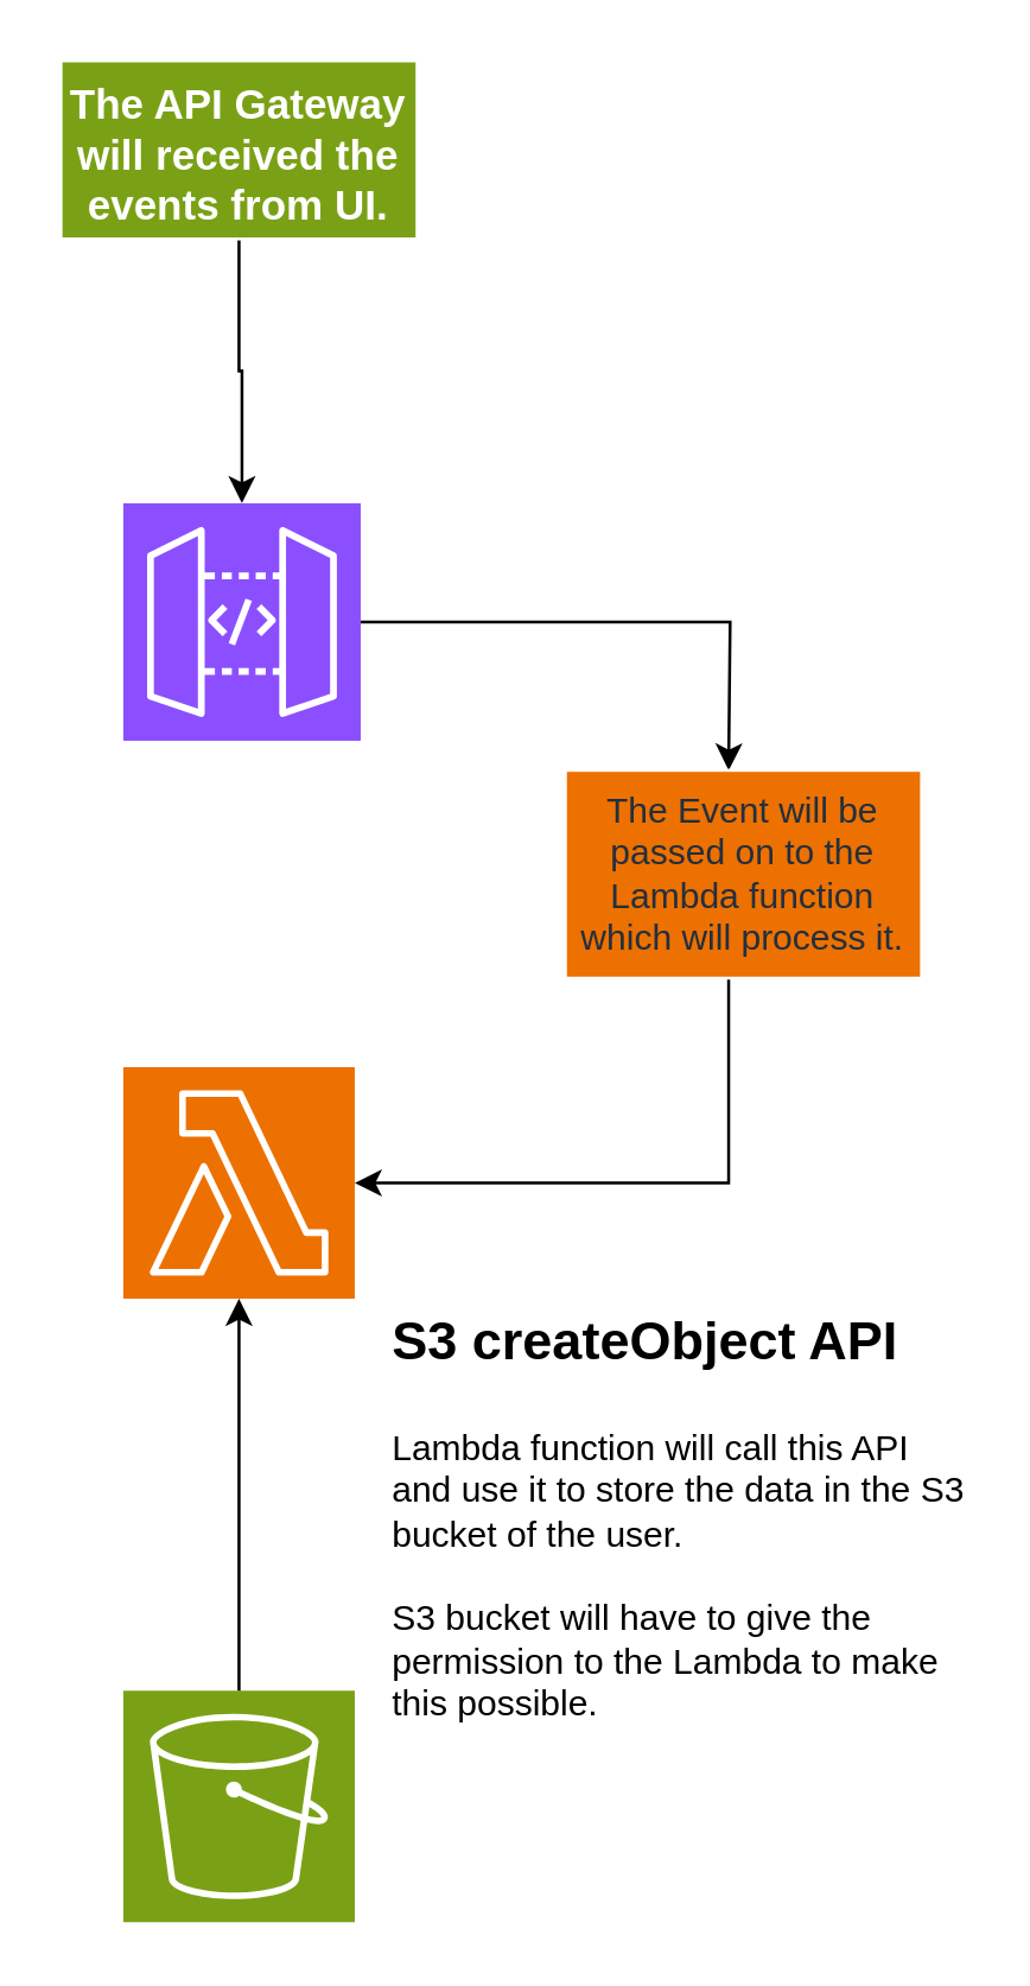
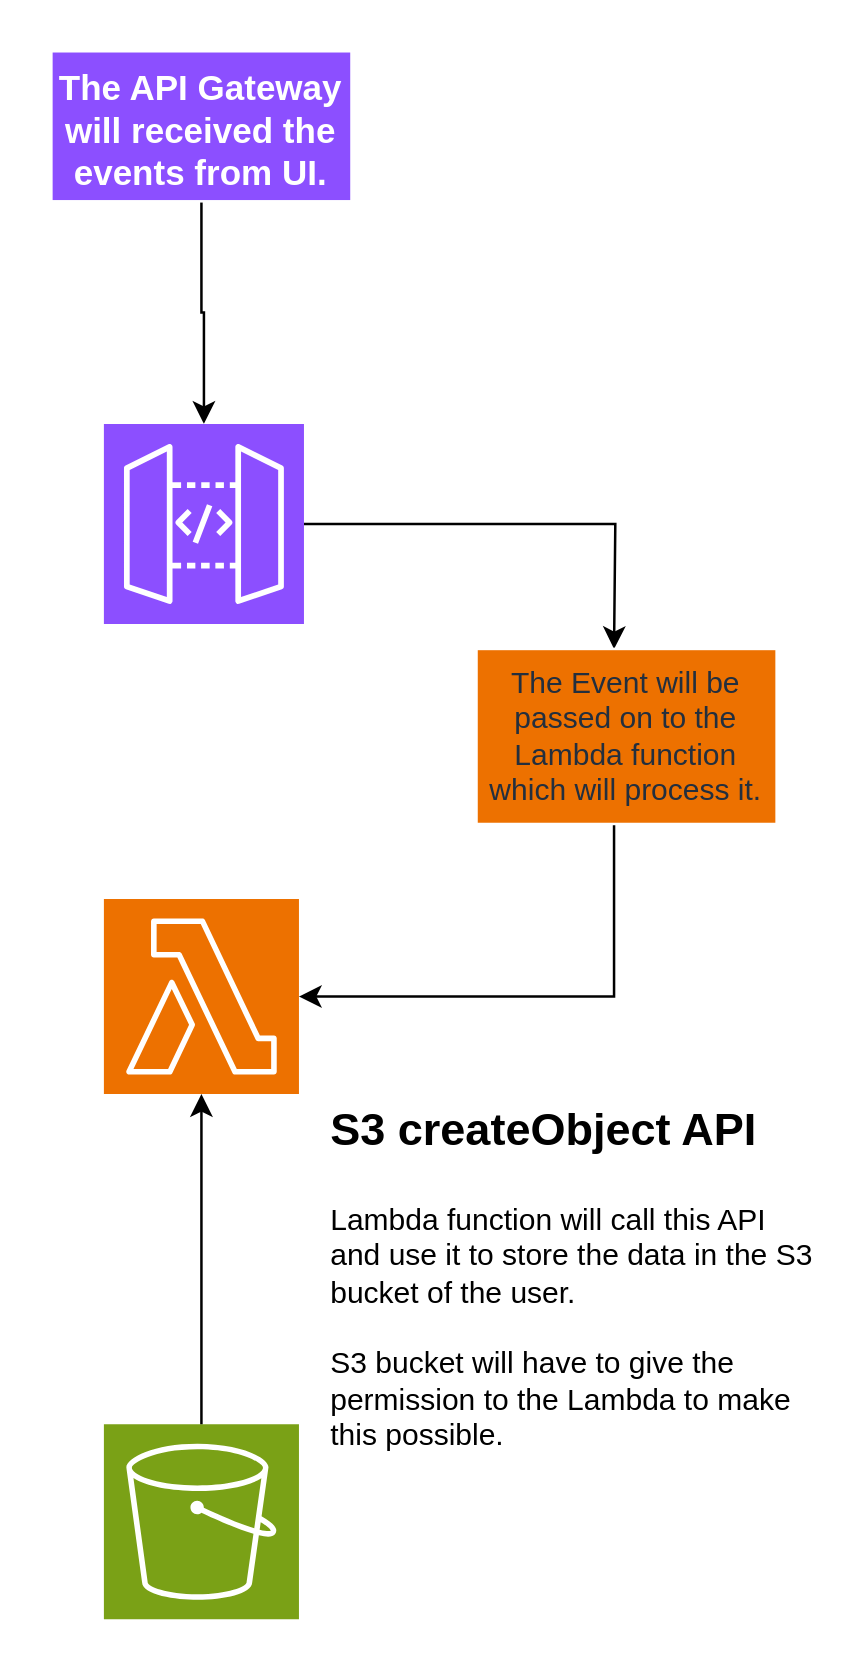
- <mxCell id="5" value="&lt;b&gt;&lt;font color=&quot;#ffffff&quot; style=&quot;font-size: 14px;&quot;&gt;The API Gateway will received the events from UI.&lt;/font&gt;&lt;/b&gt;" style="whiteSpace=wrap;html=1;verticalAlign=top;fillColor=#7aa116;strokeColor=#ffffff;fontColor=#232F3E;sketch=0;dashed=0;fontStyle=0;" vertex="1" parent="1"><mxGeometry x="20" y="20" width="120" height="60" as="geometry" /></mxCell>
+ <mxCell id="5" value="&lt;b&gt;&lt;font color=&quot;#ffffff&quot; style=&quot;font-size: 14px;&quot;&gt;The API Gateway will received the events from UI.&lt;/font&gt;&lt;/b&gt;" style="whiteSpace=wrap;html=1;verticalAlign=top;fillColor=#8C4FFF;strokeColor=#ffffff;fontColor=#232F3E;sketch=0;dashed=0;fontStyle=0;" vertex="1" parent="1"><mxGeometry x="20" y="20" width="120" height="60" as="geometry" /></mxCell>
